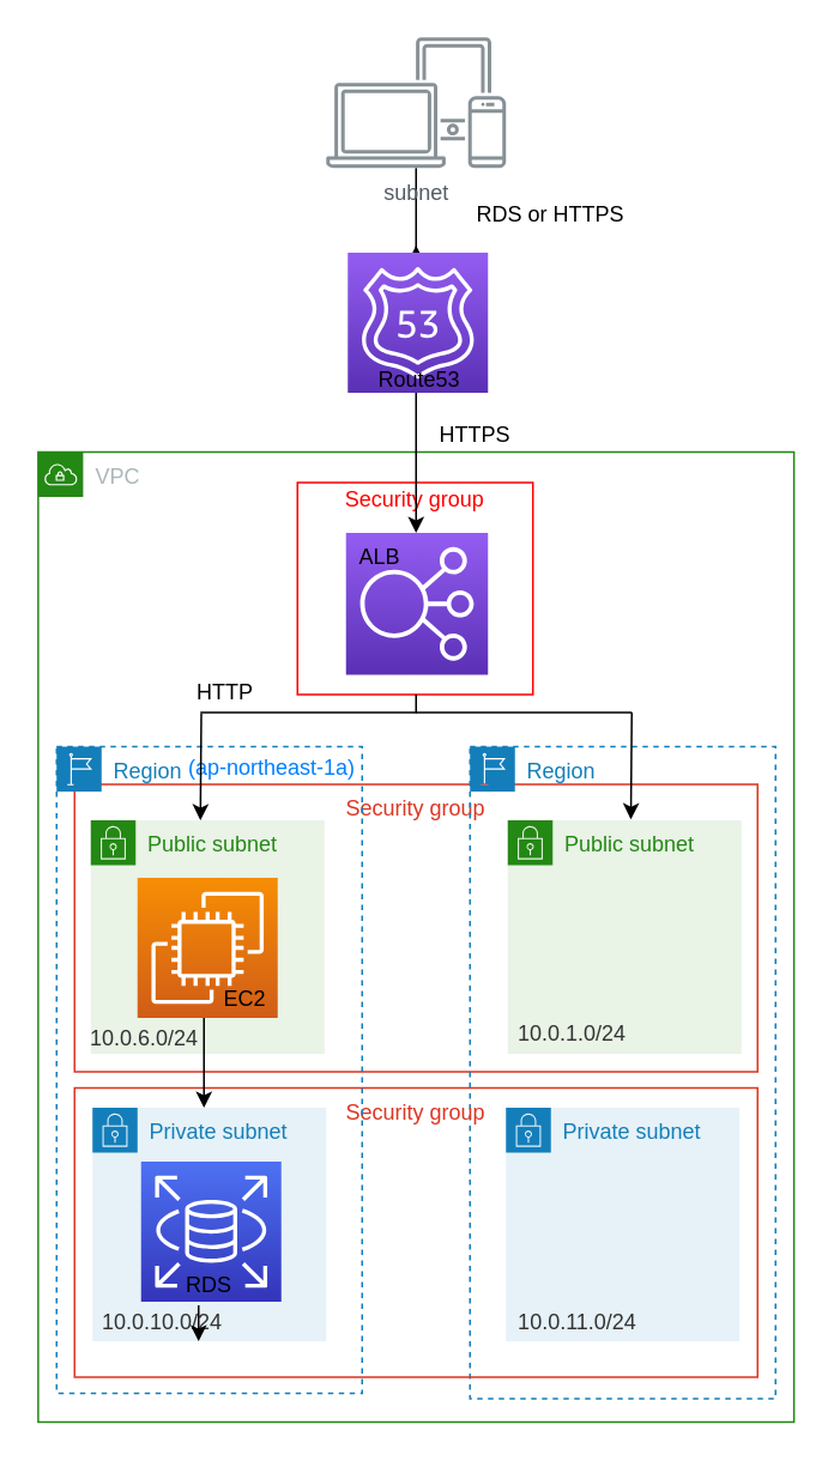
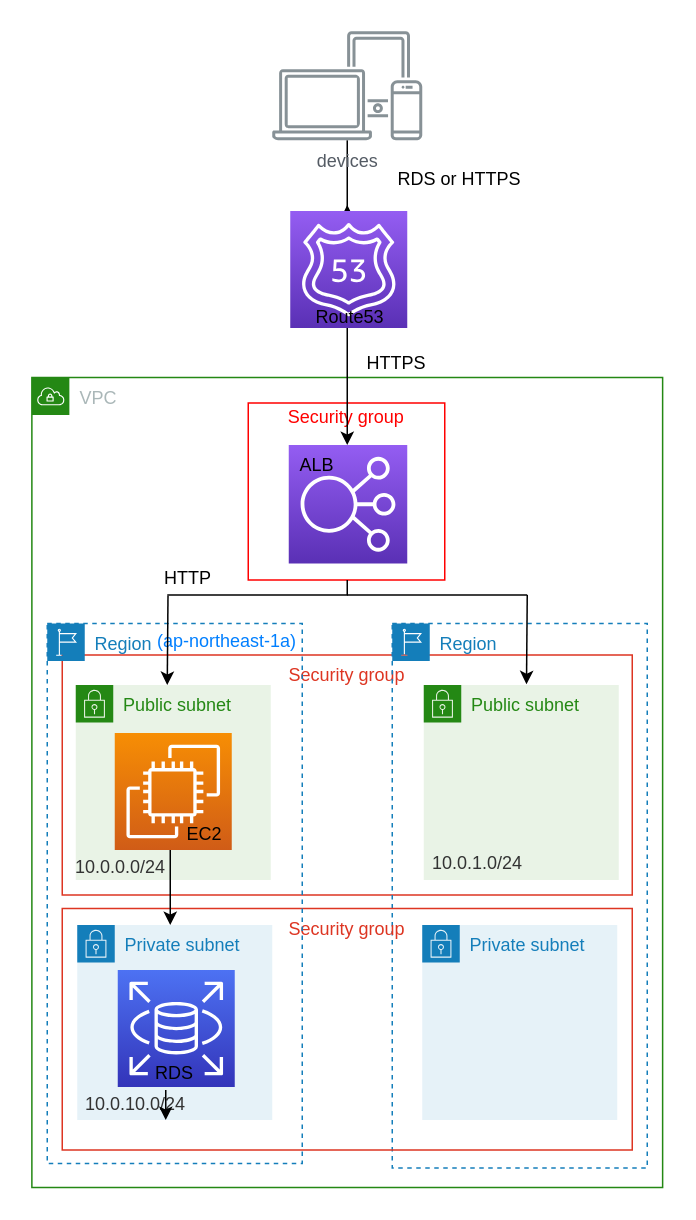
- <mxCell id="11" value="subnet" style="outlineConnect=0;gradientColor=none;fontColor=#545B64;strokeColor=none;fillColor=#879196;dashed=0;verticalLabelPosition=bottom;verticalAlign=top;align=center;html=1;fontSize=12;fontStyle=0;aspect=fixed;shape=mxgraph.aws4.illustration_devices;pointerEvents=1" parent="1" vertex="1"><mxGeometry x="181" y="20" width="100" height="73" as="geometry" /></mxCell>
+ <mxCell id="11" value="devices" style="outlineConnect=0;gradientColor=none;fontColor=#545B64;strokeColor=none;fillColor=#879196;dashed=0;verticalLabelPosition=bottom;verticalAlign=top;align=center;html=1;fontSize=12;fontStyle=0;aspect=fixed;shape=mxgraph.aws4.illustration_devices;pointerEvents=1" parent="1" vertex="1"><mxGeometry x="181" y="20" width="100" height="73" as="geometry" /></mxCell>
- <mxCell id="31" value="&lt;font color=&quot;#333333&quot;&gt;10.0.6.0/24&lt;/font&gt;" style="rounded=0;whiteSpace=wrap;html=1;labelBackgroundColor=none;fillColor=none;strokeColor=none;" vertex="1" parent="1"><mxGeometry x="40" y="567.5" width="80" height="20" as="geometry" /></mxCell>
+ <mxCell id="31" value="&lt;font color=&quot;#333333&quot;&gt;10.0.0.0/24&lt;/font&gt;" style="rounded=0;whiteSpace=wrap;html=1;labelBackgroundColor=none;fillColor=none;strokeColor=none;" vertex="1" parent="1"><mxGeometry x="40" y="567.5" width="80" height="20" as="geometry" /></mxCell>
- <mxCell id="22" value="&lt;font color=&quot;#333333&quot;&gt;10.0.11.0/24&lt;/font&gt;" style="rounded=0;whiteSpace=wrap;html=1;labelBackgroundColor=none;fillColor=none;strokeColor=none;" vertex="1" parent="1"><mxGeometry x="281" y="726" width="80" height="20" as="geometry" /></mxCell>
